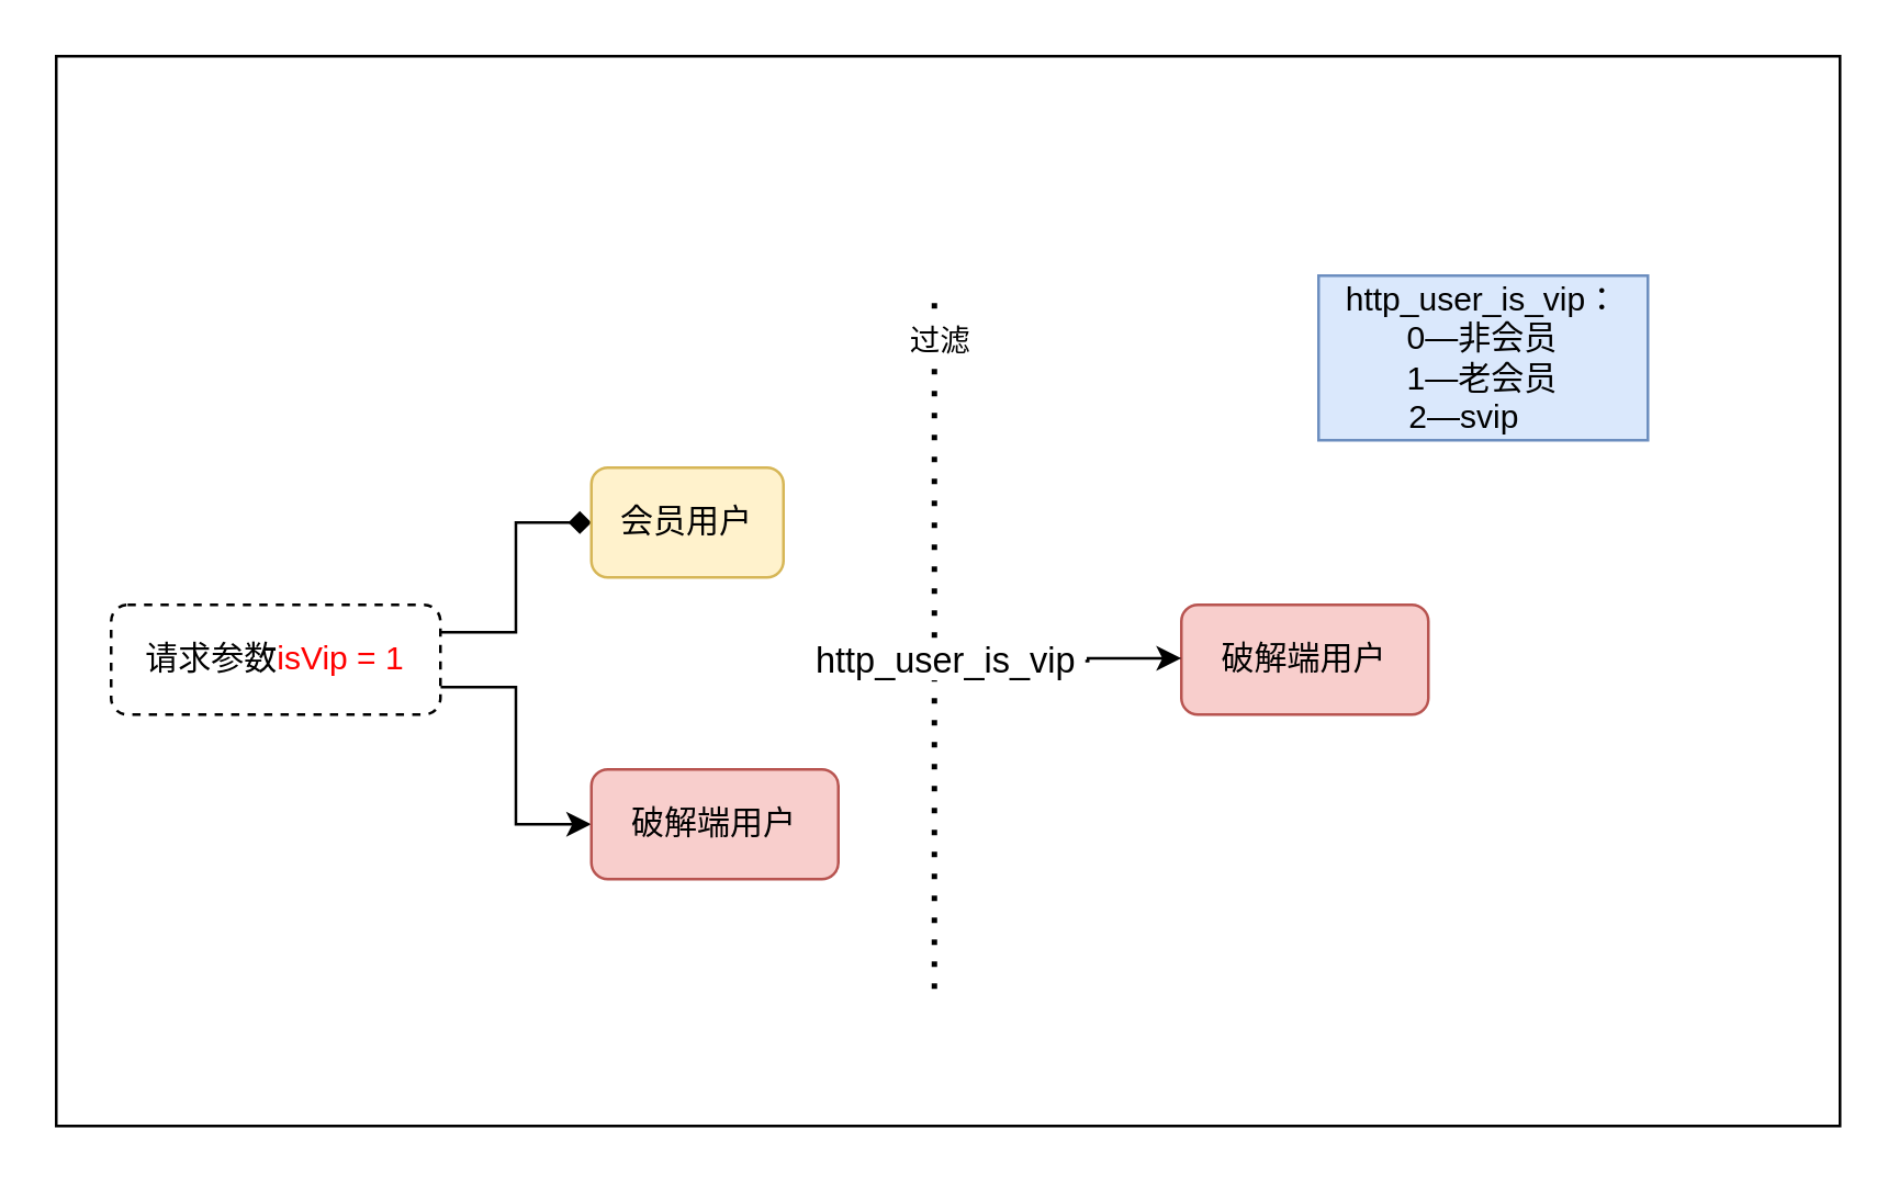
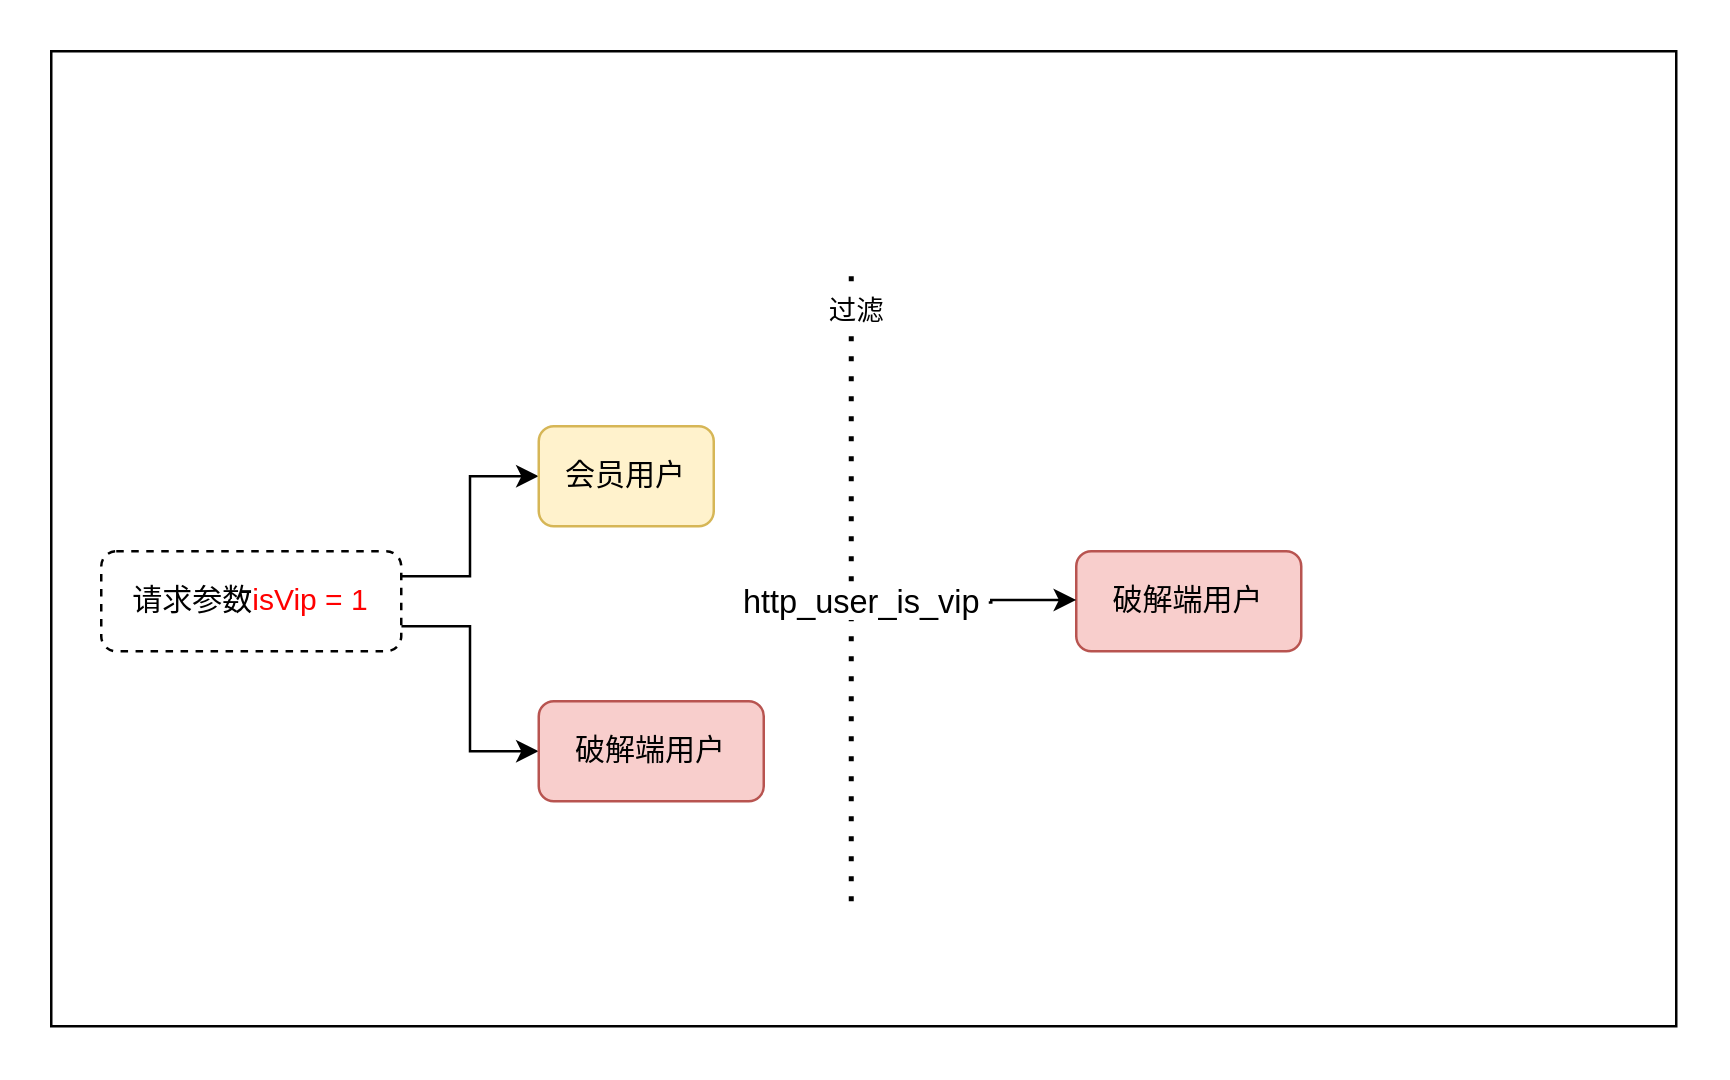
- <mxCell id="13" value="http_user_is_vip：&lt;br&gt;0—非会员&lt;br&gt;1—老会员&lt;br&gt;2—svip&amp;nbsp; &amp;nbsp;&amp;nbsp;" style="rounded=0;whiteSpace=wrap;html=1;fillColor=#dae8fc;strokeColor=#6c8ebf;" vertex="1" parent="1"><mxGeometry x="480" y="100" width="120" height="60" as="geometry" /></mxCell>
- <mxCell id="3" style="edgeStyle=orthogonalEdgeStyle;rounded=0;orthogonalLoop=1;jettySize=auto;html=1;exitX=1;exitY=0.25;exitDx=0;exitDy=0;entryX=0;entryY=0.5;entryDx=0;entryDy=0;endArrow=diamond;" edge="1" parent="1" source="5" target="6"><mxGeometry relative="1" as="geometry" /></mxCell>
+ <mxCell id="3" style="edgeStyle=orthogonalEdgeStyle;rounded=0;orthogonalLoop=1;jettySize=auto;html=1;exitX=1;exitY=0.25;exitDx=0;exitDy=0;entryX=0;entryY=0.5;entryDx=0;entryDy=0;" edge="1" parent="1" source="5" target="6"><mxGeometry relative="1" as="geometry" /></mxCell>
